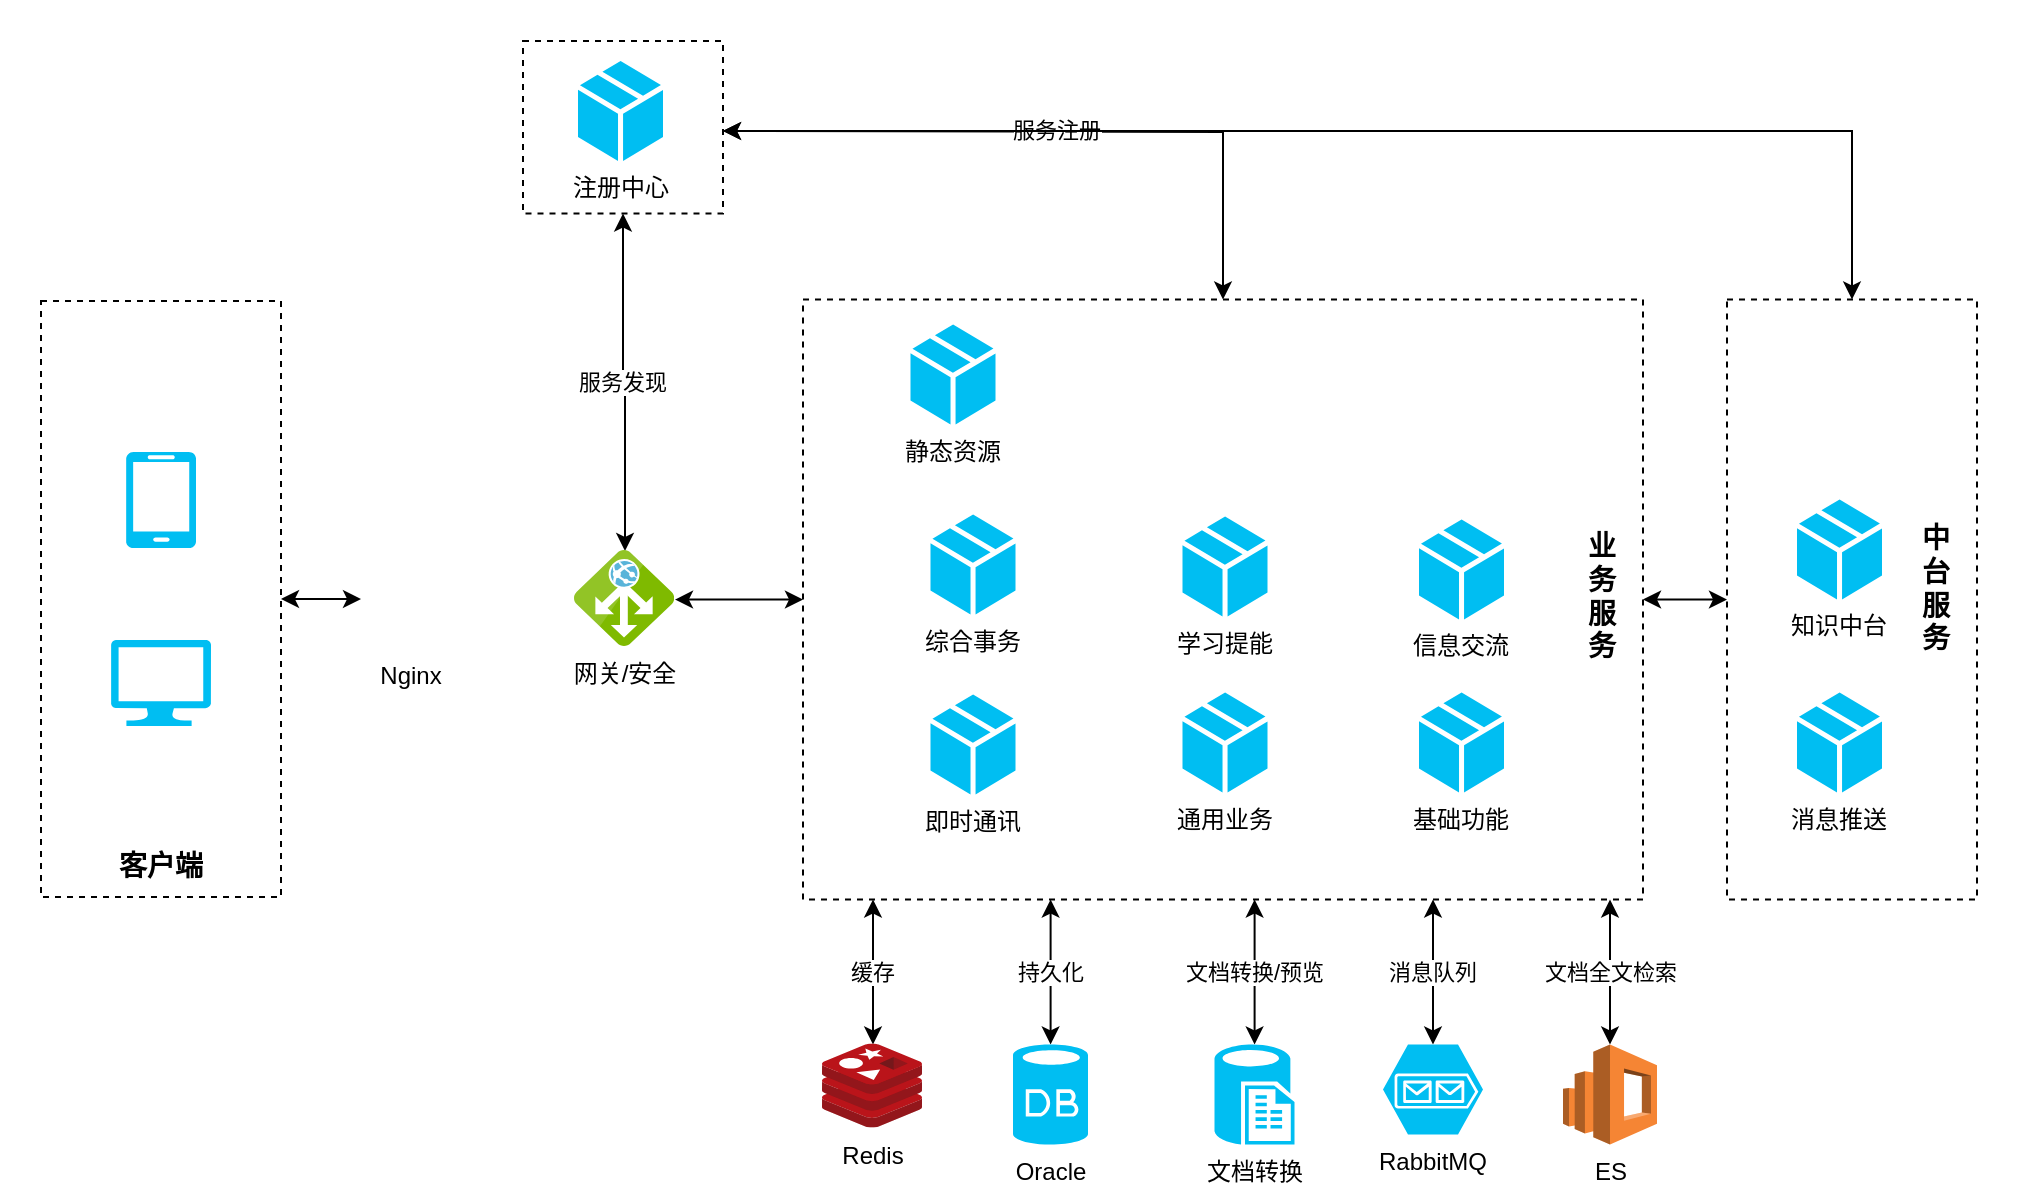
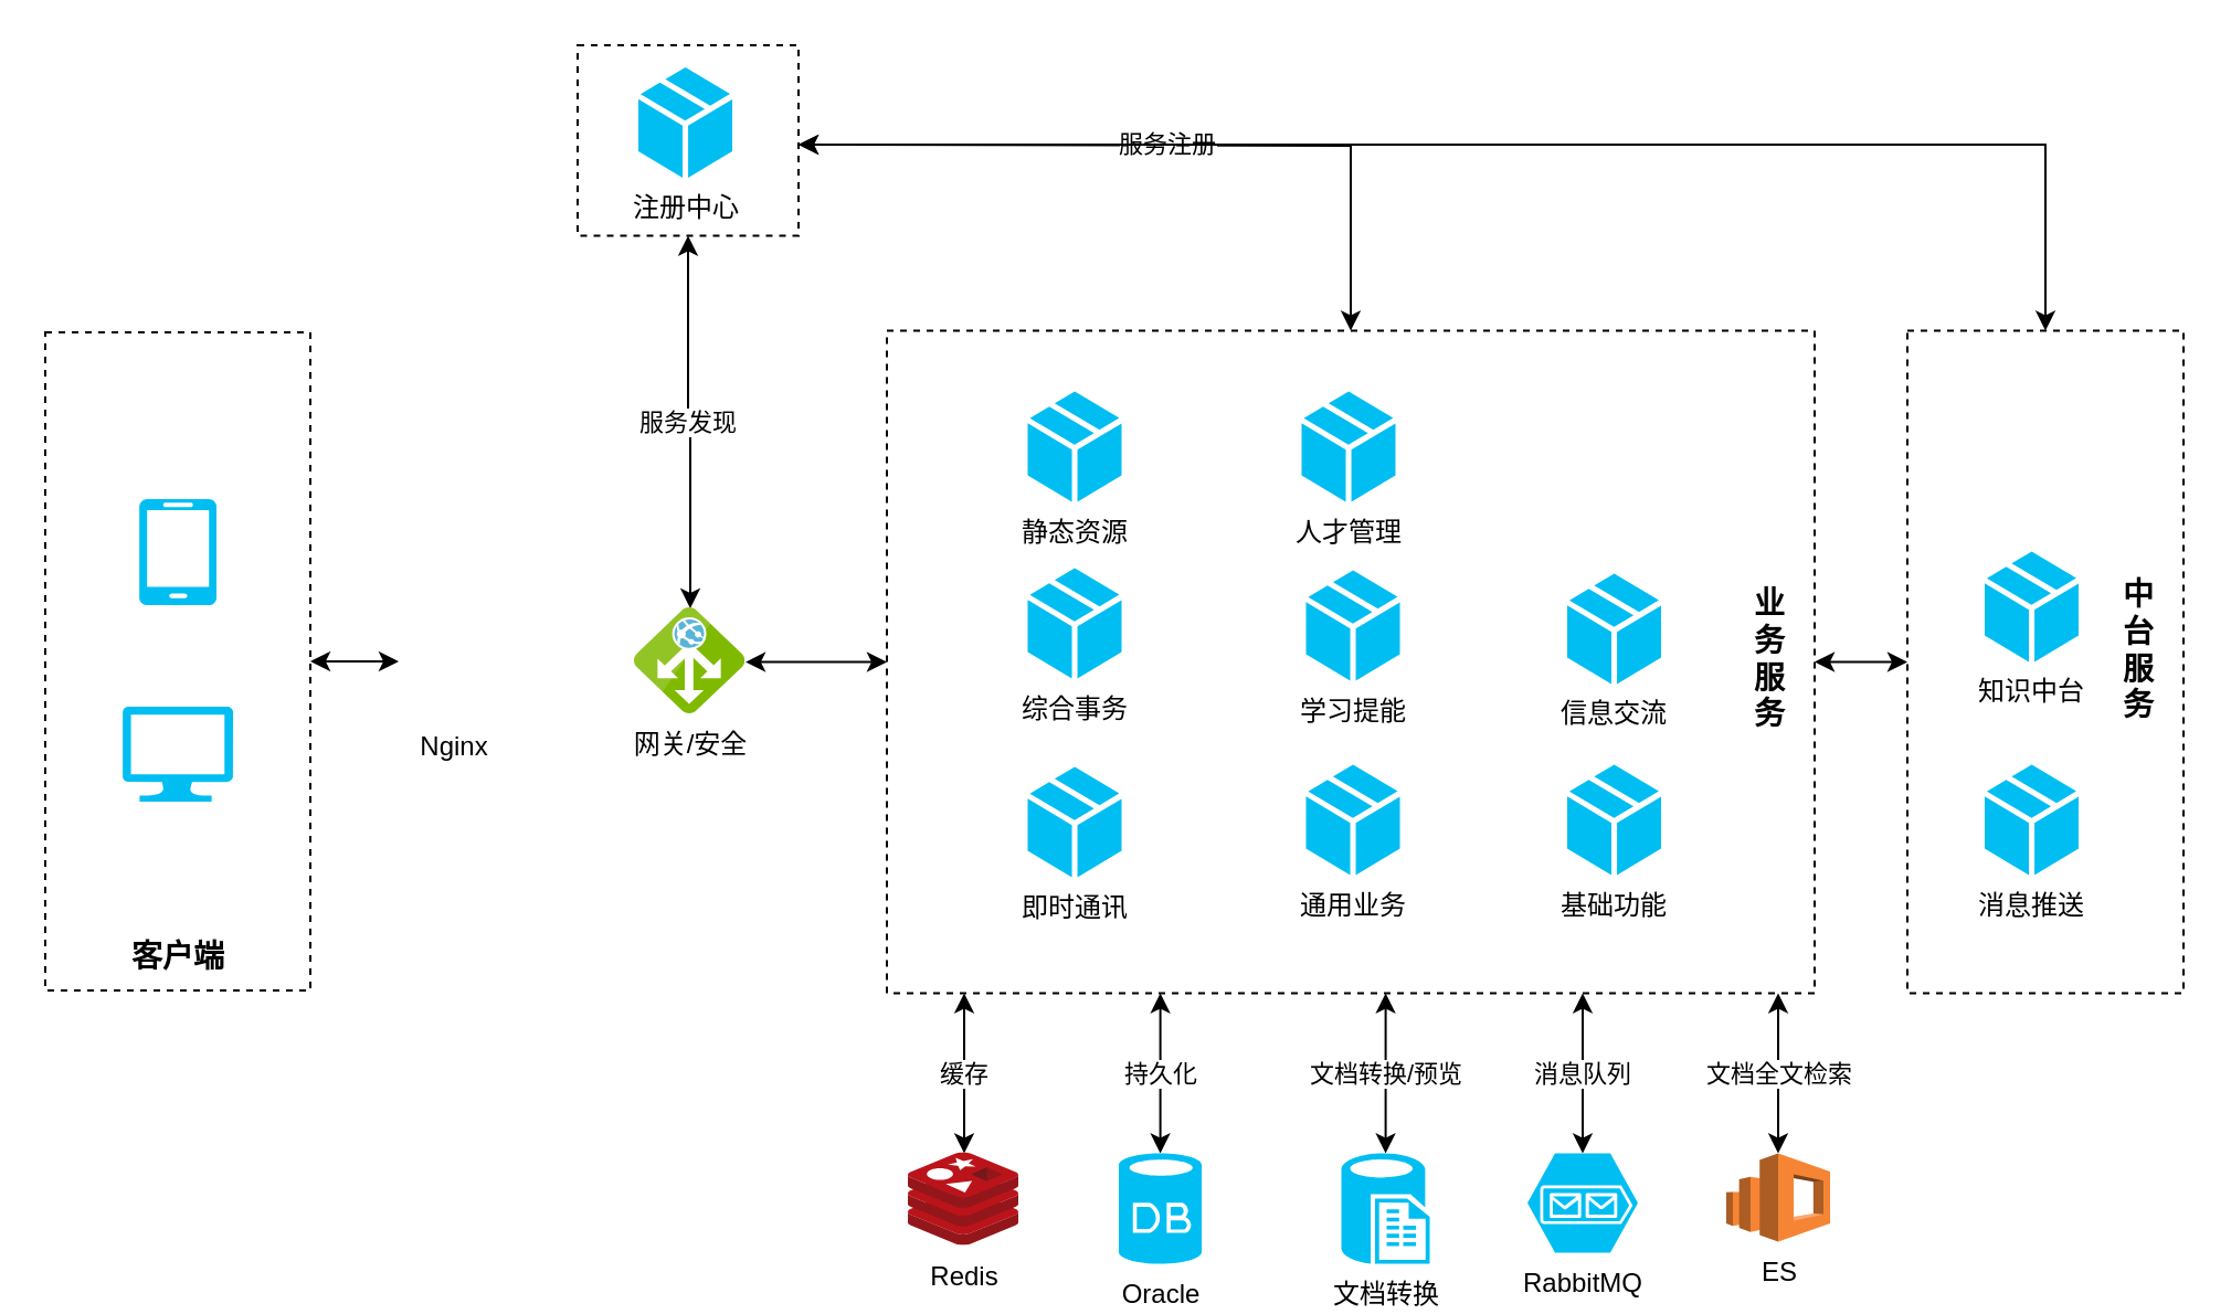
- <mxCell id="22" value="静态资源" style="verticalLabelPosition=bottom;html=1;verticalAlign=top;align=center;strokeColor=none;fillColor=#00BEF2;shape=mxgraph.azure.cloud_service_package_file;" vertex="1" parent="1"><mxGeometry x="454.75" y="161.75" width="42.5" height="50" as="geometry" /></mxCell>
+ <mxCell id="22" value="静态资源" style="verticalLabelPosition=bottom;html=1;verticalAlign=top;align=center;strokeColor=none;fillColor=#00BEF2;shape=mxgraph.azure.cloud_service_package_file;" vertex="1" parent="1"><mxGeometry x="464.75" y="176.75" width="42.5" height="50" as="geometry" /></mxCell>
+ <mxCell id="21" value="人才管理" style="verticalLabelPosition=bottom;html=1;verticalAlign=top;align=center;strokeColor=none;fillColor=#00BEF2;shape=mxgraph.azure.cloud_service_package_file;" vertex="1" parent="1"><mxGeometry x="588.75" y="176.75" width="42.5" height="50" as="geometry" /></mxCell>
- <mxCell id="36" value="ES" style="outlineConnect=0;dashed=0;verticalLabelPosition=bottom;verticalAlign=top;align=center;html=1;shape=mxgraph.aws3.elasticsearch_service;fillColor=#F58534;gradientColor=none;rounded=0;glass=0;" vertex="1" parent="1"><mxGeometry x="781" y="521.75" width="47" height="50" as="geometry" /></mxCell>
+ <mxCell id="36" value="ES" style="outlineConnect=0;dashed=0;verticalLabelPosition=bottom;verticalAlign=top;align=center;html=1;shape=mxgraph.aws3.elasticsearch_service;fillColor=#F58534;gradientColor=none;rounded=0;glass=0;" vertex="1" parent="1"><mxGeometry x="781" y="521.75" width="47" height="40" as="geometry" /></mxCell>
